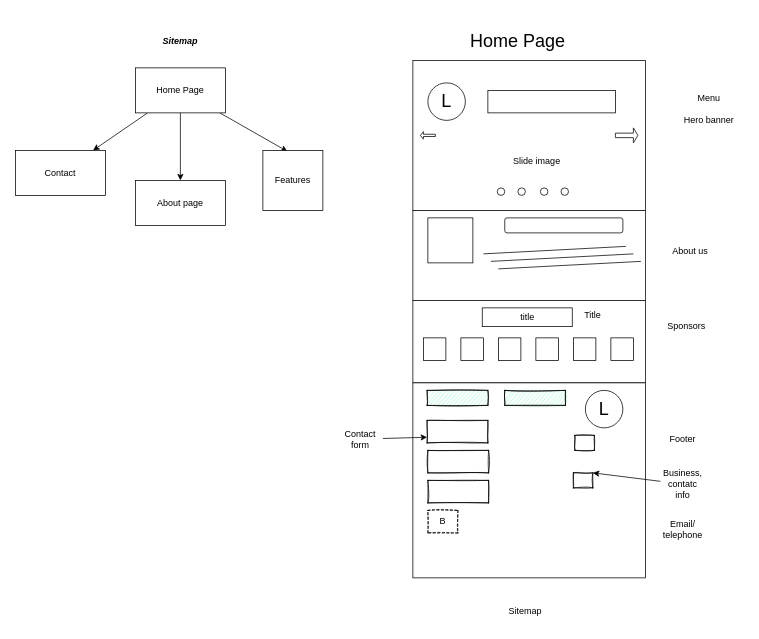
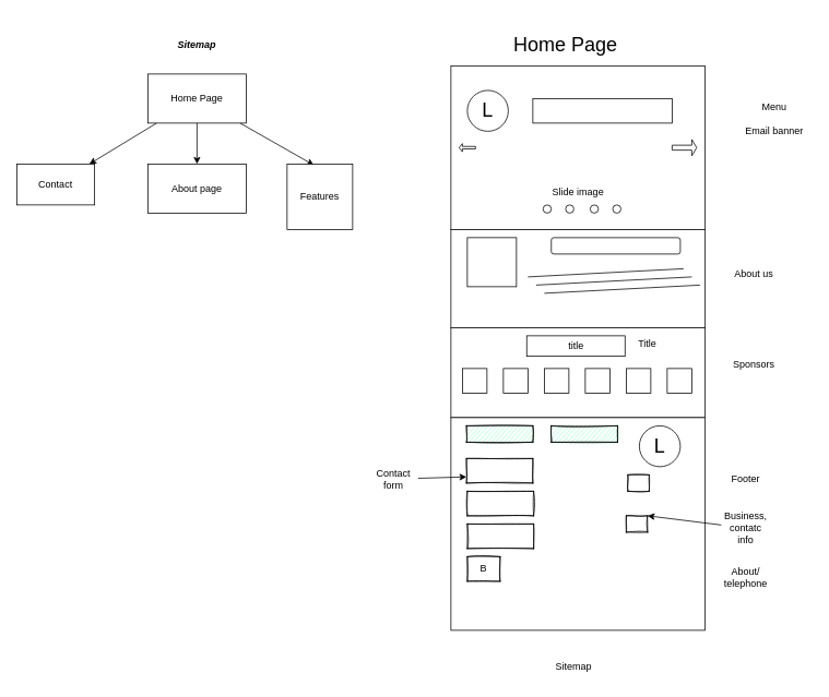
- <mxCell id="21" value="Menu&lt;br&gt;&lt;br&gt;Hero banner" style="text;html=1;strokeColor=none;fillColor=none;align=center;verticalAlign=middle;whiteSpace=wrap;rounded=0;fontSize=12;" vertex="1" parent="1"><mxGeometry x="900" y="110" width="90" height="70" as="geometry" /></mxCell>
+ <mxCell id="21" value="Menu&lt;br&gt;&lt;br&gt;Email banner" style="text;html=1;strokeColor=none;fillColor=none;align=center;verticalAlign=middle;whiteSpace=wrap;rounded=0;fontSize=12;" vertex="1" parent="1"><mxGeometry x="900" y="110" width="90" height="70" as="geometry" /></mxCell>
- <mxCell id="14" value="&lt;font style=&quot;font-size: 12px&quot;&gt;Slide image&lt;/font&gt;" style="text;html=1;strokeColor=none;fillColor=none;align=center;verticalAlign=middle;whiteSpace=wrap;rounded=0;fontSize=24;" vertex="1" parent="1"><mxGeometry x="672.5" y="195" width="85" height="30" as="geometry" /></mxCell>
+ <mxCell id="14" value="&lt;font style=&quot;font-size: 12px&quot;&gt;Slide image&lt;/font&gt;" style="text;html=1;strokeColor=none;fillColor=none;align=center;verticalAlign=middle;whiteSpace=wrap;rounded=0;fontSize=24;" vertex="1" parent="1"><mxGeometry x="662.5" y="215" width="85" height="30" as="geometry" /></mxCell>
- <mxCell id="9" value="Contact" style="rounded=0;whiteSpace=wrap;html=1;" vertex="1" parent="1"><mxGeometry x="20" y="200" width="120" height="60" as="geometry" /></mxCell>
+ <mxCell id="9" value="Contact" style="rounded=0;whiteSpace=wrap;html=1;" vertex="1" parent="1"><mxGeometry x="20" y="200" width="95" height="50" as="geometry" /></mxCell>
- <mxCell id="7" value="About page" style="rounded=0;whiteSpace=wrap;html=1;" vertex="1" parent="1"><mxGeometry x="180" y="240" width="120" height="60" as="geometry" /></mxCell>
+ <mxCell id="7" value="About page" style="rounded=0;whiteSpace=wrap;html=1;" vertex="1" parent="1"><mxGeometry x="180" y="200" width="120" height="60" as="geometry" /></mxCell>
- <mxCell id="30" value="Sponsors" style="text;html=1;strokeColor=none;fillColor=none;align=center;verticalAlign=middle;whiteSpace=wrap;rounded=0;fontSize=12;" vertex="1" parent="1"><mxGeometry x="885" y="420" width="60" height="30" as="geometry" /></mxCell>
+ <mxCell id="30" value="Sponsors" style="text;html=1;strokeColor=none;fillColor=none;align=center;verticalAlign=middle;whiteSpace=wrap;rounded=0;fontSize=12;" vertex="1" parent="1"><mxGeometry x="890" y="430" width="60" height="30" as="geometry" /></mxCell>
- <mxCell id="43" value="B" style="rounded=0;whiteSpace=wrap;html=1;shadow=0;sketch=1;fillStyle=auto;fontSize=12;fillColor=none;dashed=1;" vertex="1" parent="1"><mxGeometry x="570" y="680" width="40" height="30" as="geometry" /></mxCell>
+ <mxCell id="43" value="B" style="rounded=0;whiteSpace=wrap;html=1;shadow=0;sketch=1;fillStyle=auto;fontSize=12;fillColor=none;" vertex="1" parent="1"><mxGeometry x="570" y="680" width="40" height="30" as="geometry" /></mxCell>
- <mxCell id="54" value="Email/ telephone" style="text;html=1;strokeColor=none;fillColor=none;align=center;verticalAlign=middle;whiteSpace=wrap;rounded=0;fontSize=12;" vertex="1" parent="1"><mxGeometry x="880" y="690" width="60" height="30" as="geometry" /></mxCell>
+ <mxCell id="54" value="About/ telephone" style="text;html=1;strokeColor=none;fillColor=none;align=center;verticalAlign=middle;whiteSpace=wrap;rounded=0;fontSize=12;" vertex="1" parent="1"><mxGeometry x="880" y="690" width="60" height="30" as="geometry" /></mxCell>
